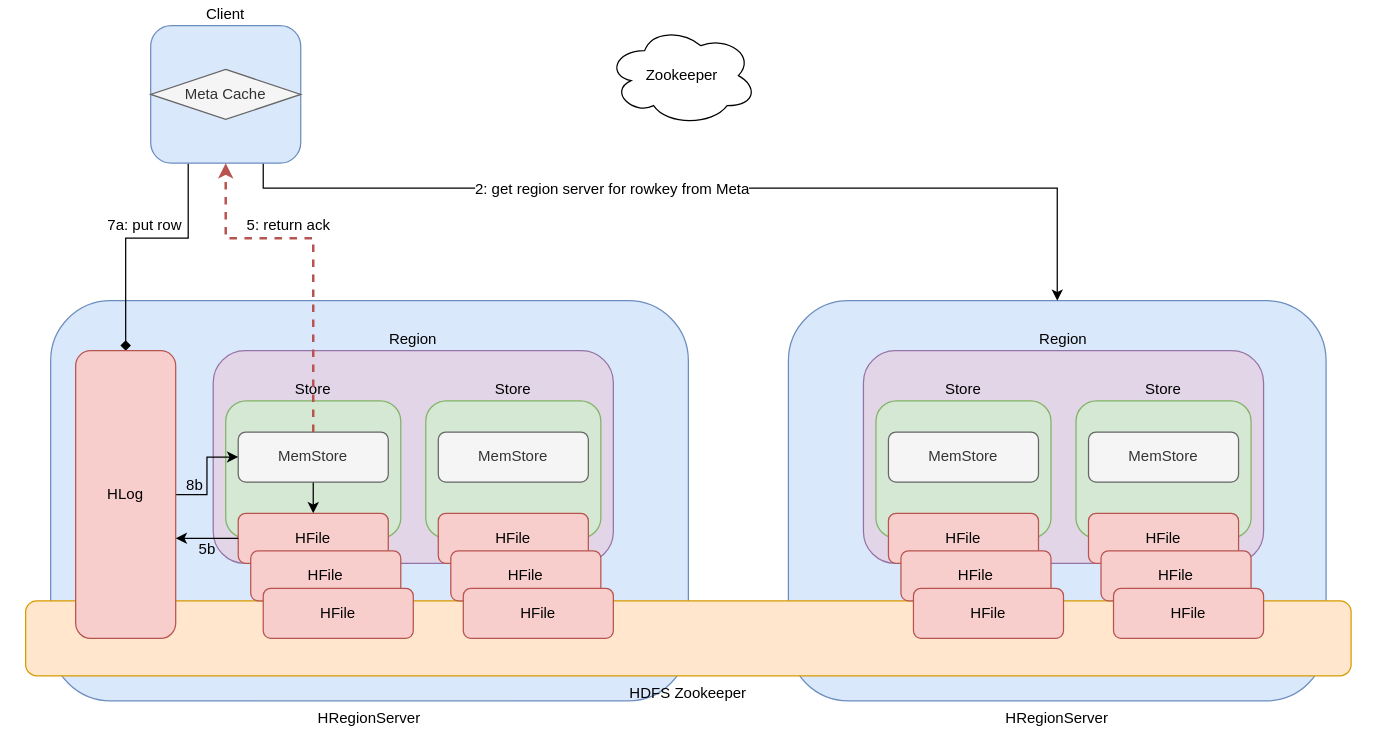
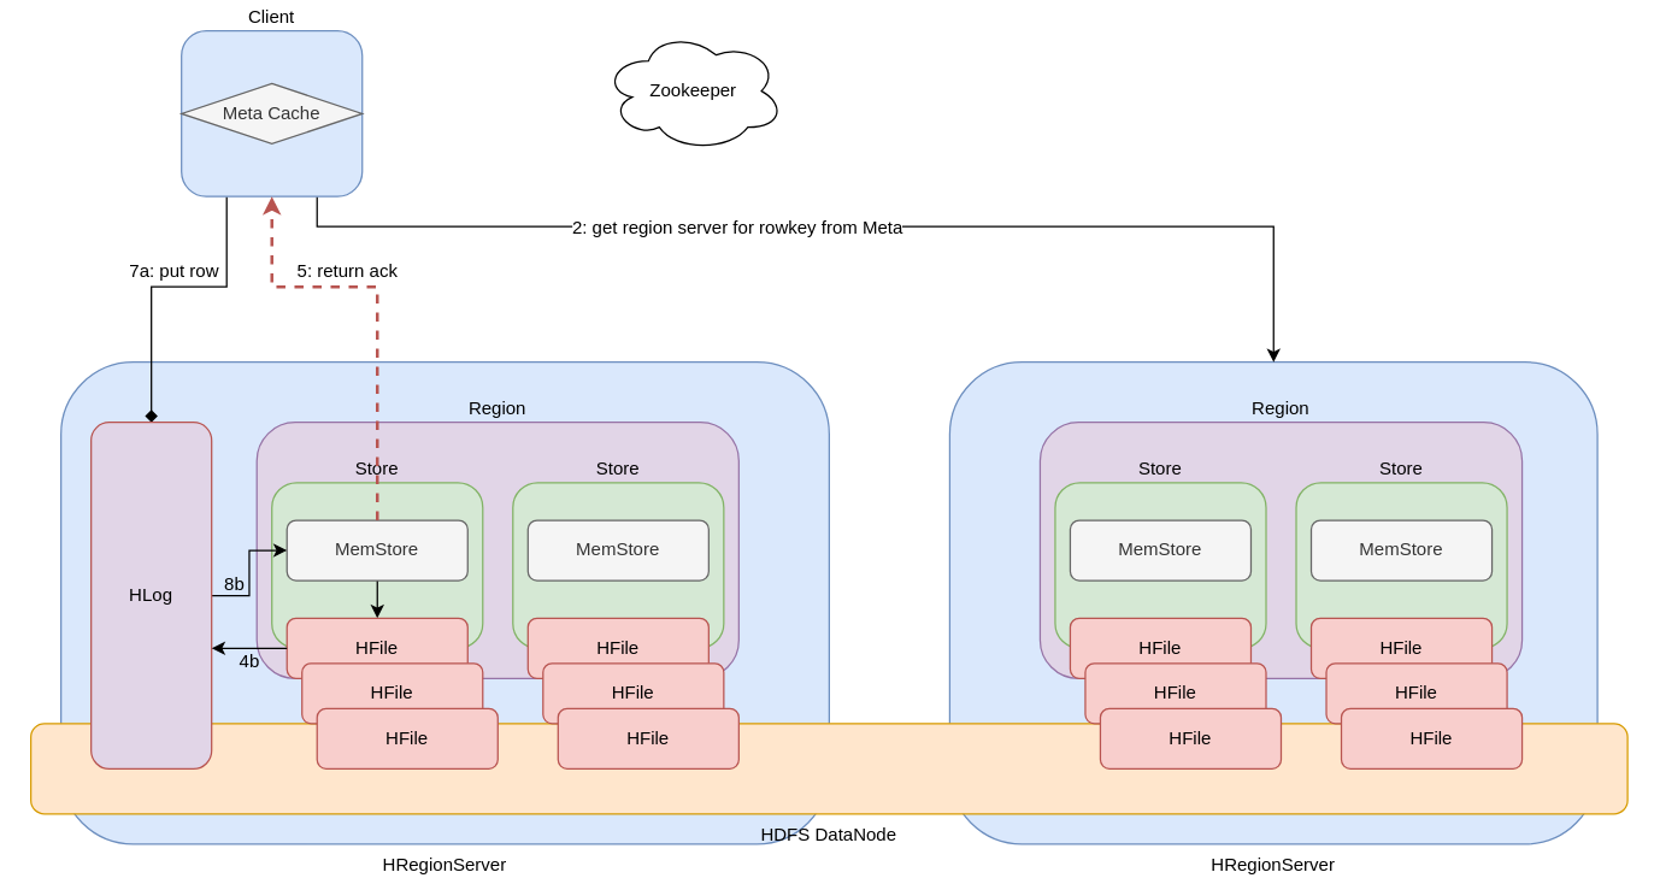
- <mxCell id="24" value="Zookeeper" style="ellipse;shape=cloud;whiteSpace=wrap;html=1;" parent="1" vertex="1"><mxGeometry x="485" y="20" width="120" height="80" as="geometry" /></mxCell>
+ <mxCell id="24" value="Zookeeper" style="ellipse;shape=cloud;whiteSpace=wrap;html=1;" parent="1" vertex="1"><mxGeometry x="400" y="20" width="120" height="80" as="geometry" /></mxCell>
- <mxCell id="42" value="HLog" style="rounded=1;whiteSpace=wrap;html=1;labelPosition=center;verticalLabelPosition=middle;align=center;verticalAlign=middle;fillColor=#f8cecc;strokeColor=#b85450;" parent="1" vertex="1"><mxGeometry x="60" y="280" width="80" height="230" as="geometry" /></mxCell>
+ <mxCell id="42" value="HLog" style="rounded=1;whiteSpace=wrap;html=1;labelPosition=center;verticalLabelPosition=middle;align=center;verticalAlign=middle;fillColor=#e1d5e7;strokeColor=#b85450;" parent="1" vertex="1"><mxGeometry x="60" y="280" width="80" height="230" as="geometry" /></mxCell>
- <mxCell id="47" value="5b" style="text;html=1;align=center;verticalAlign=middle;resizable=0;points=[];;autosize=1;" parent="1" vertex="1"><mxGeometry x="150" y="429" width="30" height="20" as="geometry" /></mxCell>
+ <mxCell id="47" value="4b" style="text;html=1;align=center;verticalAlign=middle;resizable=0;points=[];;autosize=1;" parent="1" vertex="1"><mxGeometry x="150" y="429" width="30" height="20" as="geometry" /></mxCell>
- <mxCell id="4" value="HDFS Zookeeper" style="rounded=1;whiteSpace=wrap;html=1;fillColor=#ffe6cc;strokeColor=#d79b00;labelPosition=center;verticalLabelPosition=bottom;align=center;verticalAlign=top;" parent="1" vertex="1"><mxGeometry x="20" y="480" width="1060" height="60" as="geometry" /></mxCell>
+ <mxCell id="4" value="HDFS DataNode" style="rounded=1;whiteSpace=wrap;html=1;fillColor=#ffe6cc;strokeColor=#d79b00;labelPosition=center;verticalLabelPosition=bottom;align=center;verticalAlign=top;" parent="1" vertex="1"><mxGeometry x="20" y="480" width="1060" height="60" as="geometry" /></mxCell>
